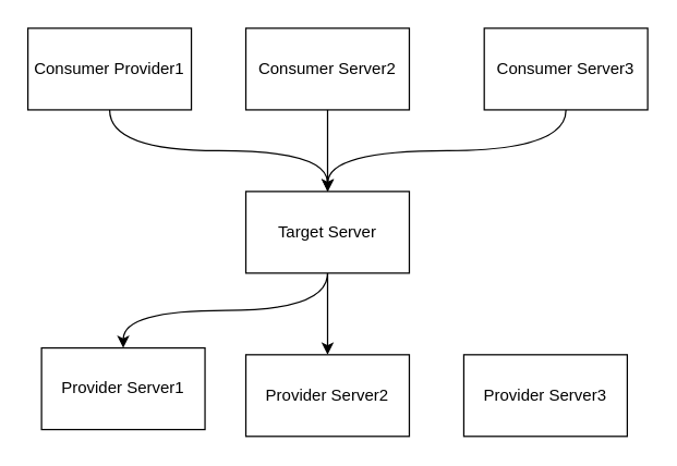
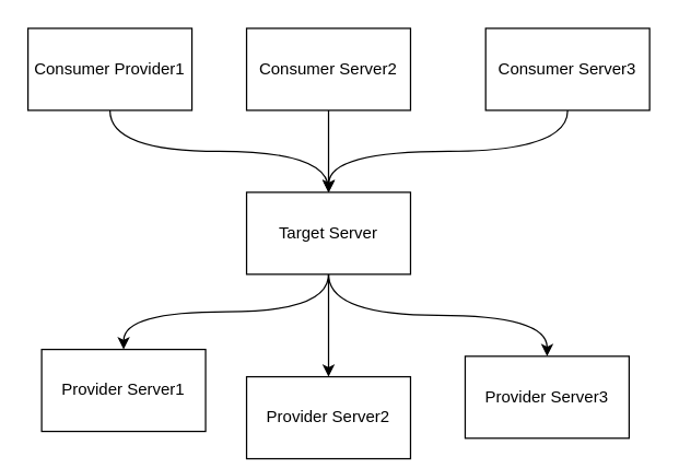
- <mxCell id="2" style="edgeStyle=orthogonalEdgeStyle;rounded=0;orthogonalLoop=1;jettySize=auto;html=1;exitX=0.5;exitY=1;exitDx=0;exitDy=0;entryX=0.5;entryY=0;entryDx=0;entryDy=0;curved=1;" parent="1" source="3" target="11" edge="1"><mxGeometry relative="1" as="geometry" /></mxCell>
+ <mxCell id="2" style="edgeStyle=orthogonalEdgeStyle;rounded=0;orthogonalLoop=1;jettySize=auto;html=1;exitX=0.5;exitY=1;exitDx=0;exitDy=0;entryX=0.5;entryY=0;entryDx=0;entryDy=0;curved=1;endArrow=open;" parent="1" source="3" target="11" edge="1"><mxGeometry relative="1" as="geometry" /></mxCell>
- <mxCell id="4" style="edgeStyle=orthogonalEdgeStyle;curved=1;rounded=0;orthogonalLoop=1;jettySize=auto;html=1;exitX=0.5;exitY=1;exitDx=0;exitDy=0;entryX=0.5;entryY=0;entryDx=0;entryDy=0;endArrow=none;" parent="1" source="5" target="11" edge="1"><mxGeometry relative="1" as="geometry" /></mxCell>
+ <mxCell id="4" style="edgeStyle=orthogonalEdgeStyle;curved=1;rounded=0;orthogonalLoop=1;jettySize=auto;html=1;exitX=0.5;exitY=1;exitDx=0;exitDy=0;entryX=0.5;entryY=0;entryDx=0;entryDy=0;" parent="1" source="5" target="11" edge="1"><mxGeometry relative="1" as="geometry" /></mxCell>
+ <mxCell id="10" style="edgeStyle=orthogonalEdgeStyle;curved=1;rounded=0;orthogonalLoop=1;jettySize=auto;html=1;exitX=0.5;exitY=1;exitDx=0;exitDy=0;entryX=0.5;entryY=0;entryDx=0;entryDy=0;" parent="1" source="11" target="14" edge="1"><mxGeometry relative="1" as="geometry" /></mxCell>
- <mxCell id="13" value="Provider Server2" style="rounded=0;whiteSpace=wrap;html=1;" parent="1" vertex="1"><mxGeometry x="180" y="260" width="120" height="60" as="geometry" /></mxCell>
+ <mxCell id="13" value="Provider Server2" style="rounded=0;whiteSpace=wrap;html=1;" parent="1" vertex="1"><mxGeometry x="180" y="275" width="120" height="60" as="geometry" /></mxCell>
